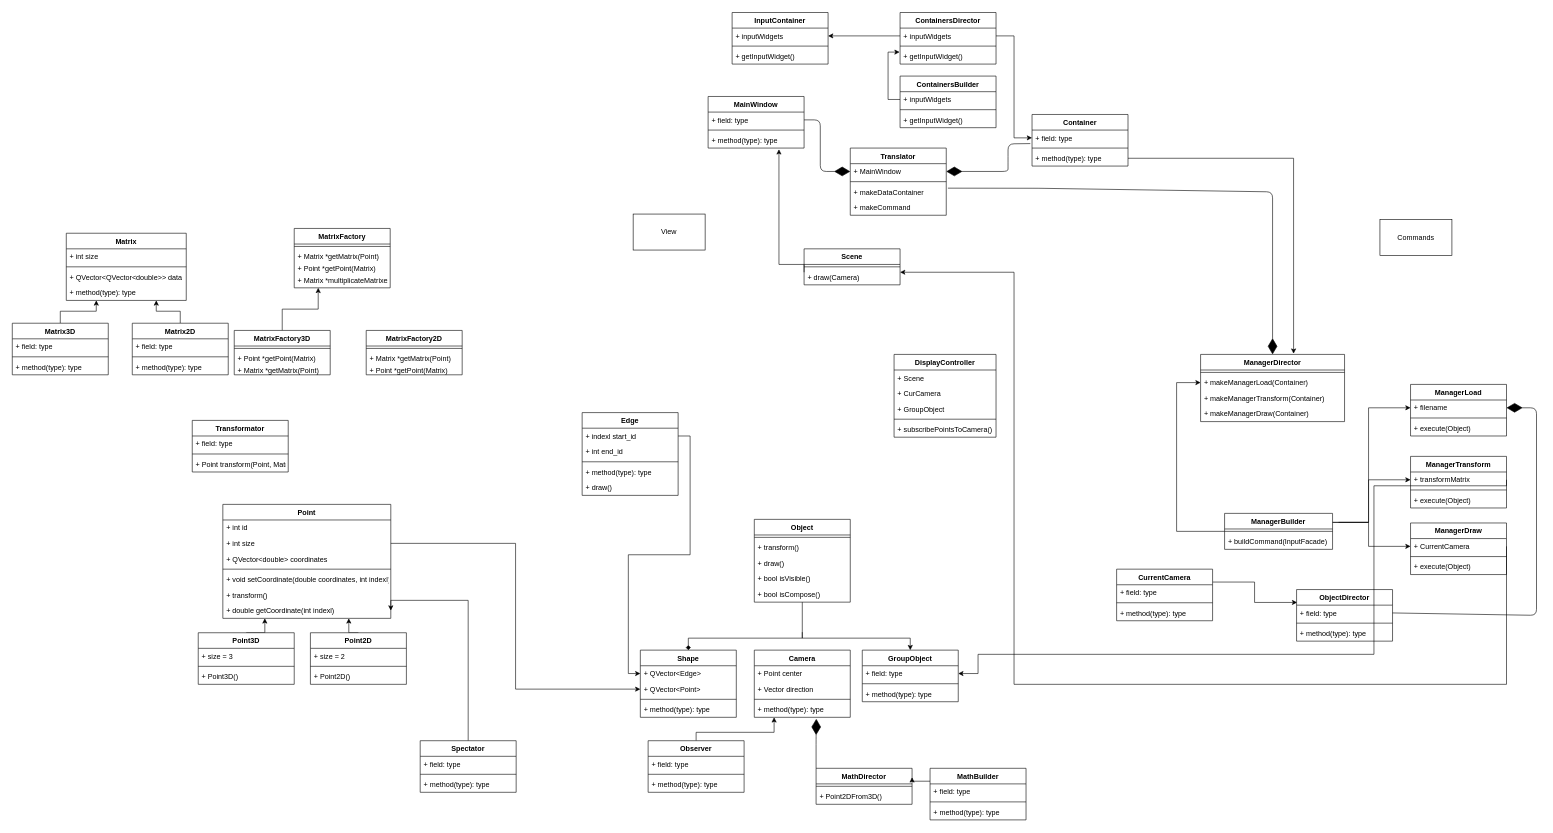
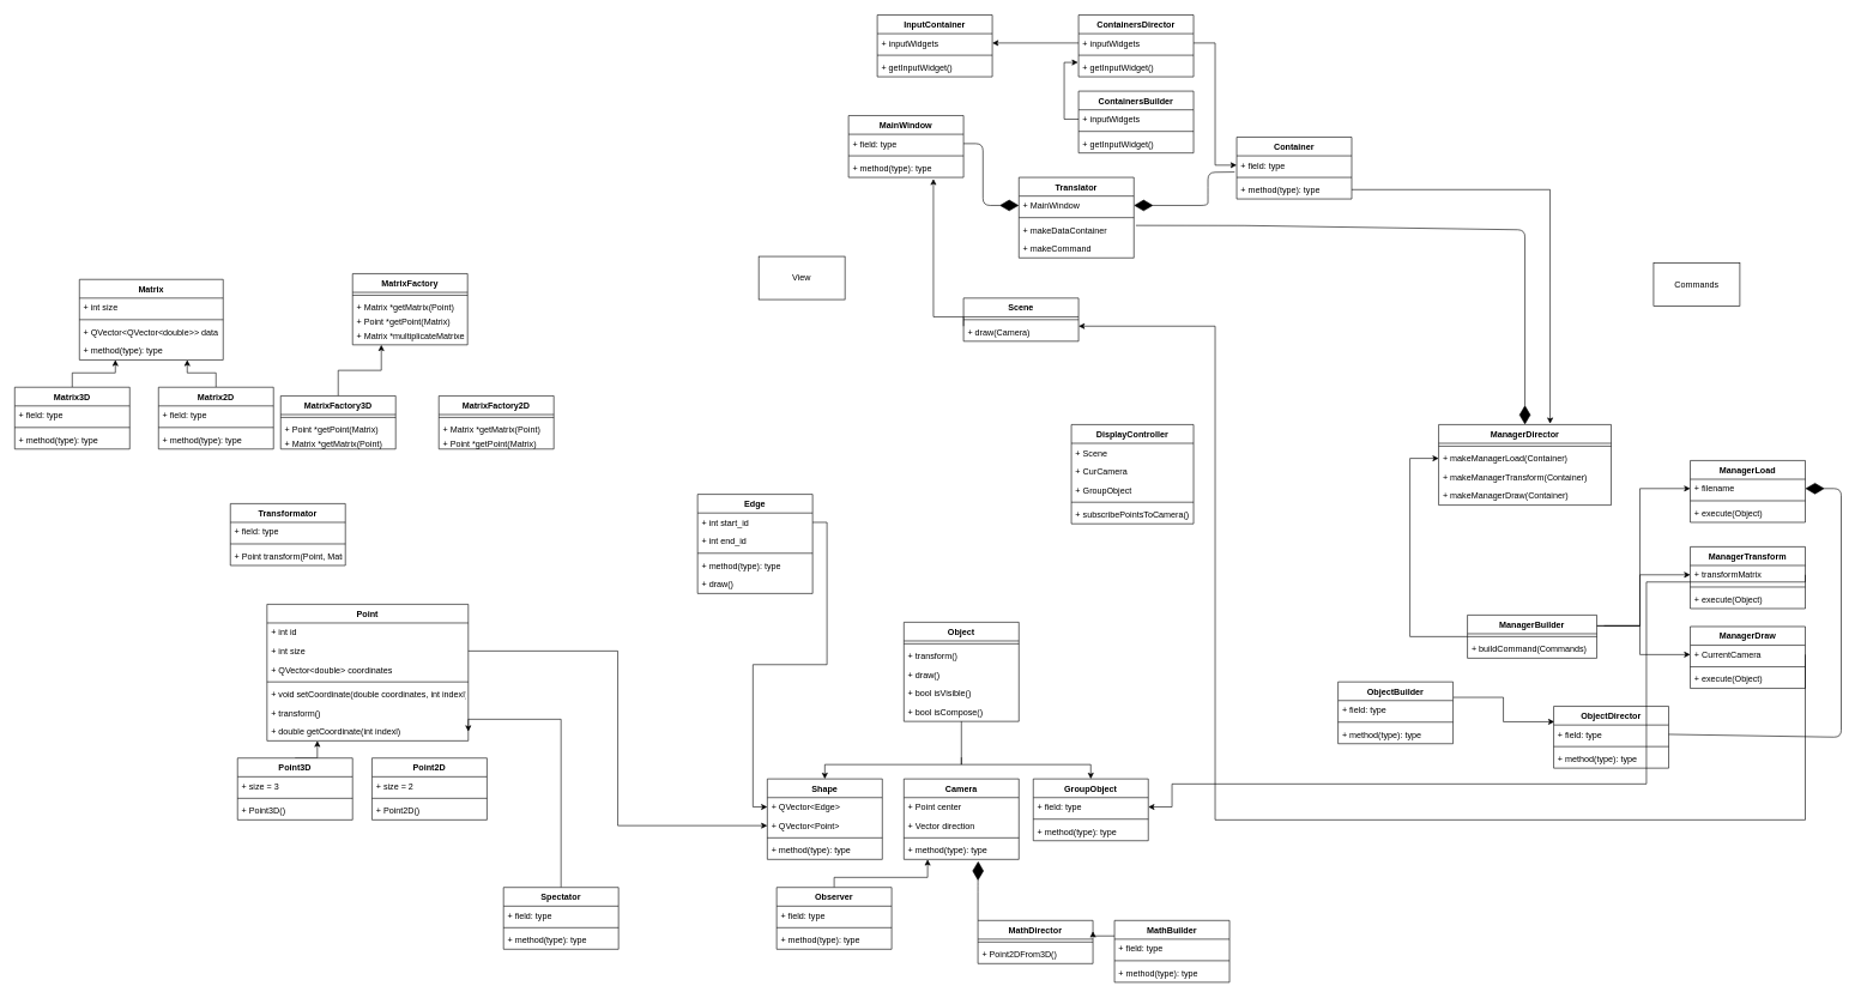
- <mxCell id="120" value="+ indexl start_id" style="text;strokeColor=none;fillColor=none;align=left;verticalAlign=top;spacingLeft=4;spacingRight=4;overflow=hidden;rotatable=0;points=[[0,0.5],[1,0.5]];portConstraint=eastwest;" parent="119" vertex="1"><mxGeometry y="26" width="160" height="26" as="geometry" /></mxCell>
+ <mxCell id="120" value="+ int start_id" style="text;strokeColor=none;fillColor=none;align=left;verticalAlign=top;spacingLeft=4;spacingRight=4;overflow=hidden;rotatable=0;points=[[0,0.5],[1,0.5]];portConstraint=eastwest;" parent="119" vertex="1"><mxGeometry y="26" width="160" height="26" as="geometry" /></mxCell>
- <mxCell id="96" value="+ buildCommand(InputFacade)" style="text;strokeColor=none;fillColor=none;align=left;verticalAlign=top;spacingLeft=4;spacingRight=4;overflow=hidden;rotatable=0;points=[[0,0.5],[1,0.5]];portConstraint=eastwest;" parent="94" vertex="1"><mxGeometry y="34" width="180" height="26" as="geometry" /></mxCell>
+ <mxCell id="96" value="+ buildCommand(Commands)" style="text;strokeColor=none;fillColor=none;align=left;verticalAlign=top;spacingLeft=4;spacingRight=4;overflow=hidden;rotatable=0;points=[[0,0.5],[1,0.5]];portConstraint=eastwest;" parent="94" vertex="1"><mxGeometry y="34" width="180" height="26" as="geometry" /></mxCell>
- <mxCell id="110" value="CurrentCamera" style="swimlane;fontStyle=1;align=center;verticalAlign=top;childLayout=stackLayout;horizontal=1;startSize=26;horizontalStack=0;resizeParent=1;resizeParentMax=0;resizeLast=0;collapsible=1;marginBottom=0;" parent="1" vertex="1"><mxGeometry x="1861" y="948" width="160" height="86" as="geometry" /></mxCell>
+ <mxCell id="110" value="ObjectBuilder" style="swimlane;fontStyle=1;align=center;verticalAlign=top;childLayout=stackLayout;horizontal=1;startSize=26;horizontalStack=0;resizeParent=1;resizeParentMax=0;resizeLast=0;collapsible=1;marginBottom=0;" parent="1" vertex="1"><mxGeometry x="1861" y="948" width="160" height="86" as="geometry" /></mxCell>
- <mxCell id="62" style="edgeStyle=orthogonalEdgeStyle;rounded=0;orthogonalLoop=1;jettySize=auto;html=1;exitX=0.5;exitY=0;exitDx=0;exitDy=0;entryX=0.75;entryY=1;entryDx=0;entryDy=0;" parent="1" source="63" target="49" edge="1"><mxGeometry relative="1" as="geometry" /></mxCell>
- <mxCell id="2" style="edgeStyle=orthogonalEdgeStyle;rounded=0;orthogonalLoop=1;jettySize=auto;html=1;endArrow=diamond;" parent="1" source="3" target="9" edge="1"><mxGeometry relative="1" as="geometry"><Array as="points"><mxPoint x="1337" y="1063" /><mxPoint x="1147" y="1063" /></Array></mxGeometry></mxCell>
+ <mxCell id="2" style="edgeStyle=orthogonalEdgeStyle;rounded=0;orthogonalLoop=1;jettySize=auto;html=1;" parent="1" source="3" target="9" edge="1"><mxGeometry relative="1" as="geometry"><Array as="points"><mxPoint x="1337" y="1063" /><mxPoint x="1147" y="1063" /></Array></mxGeometry></mxCell>
